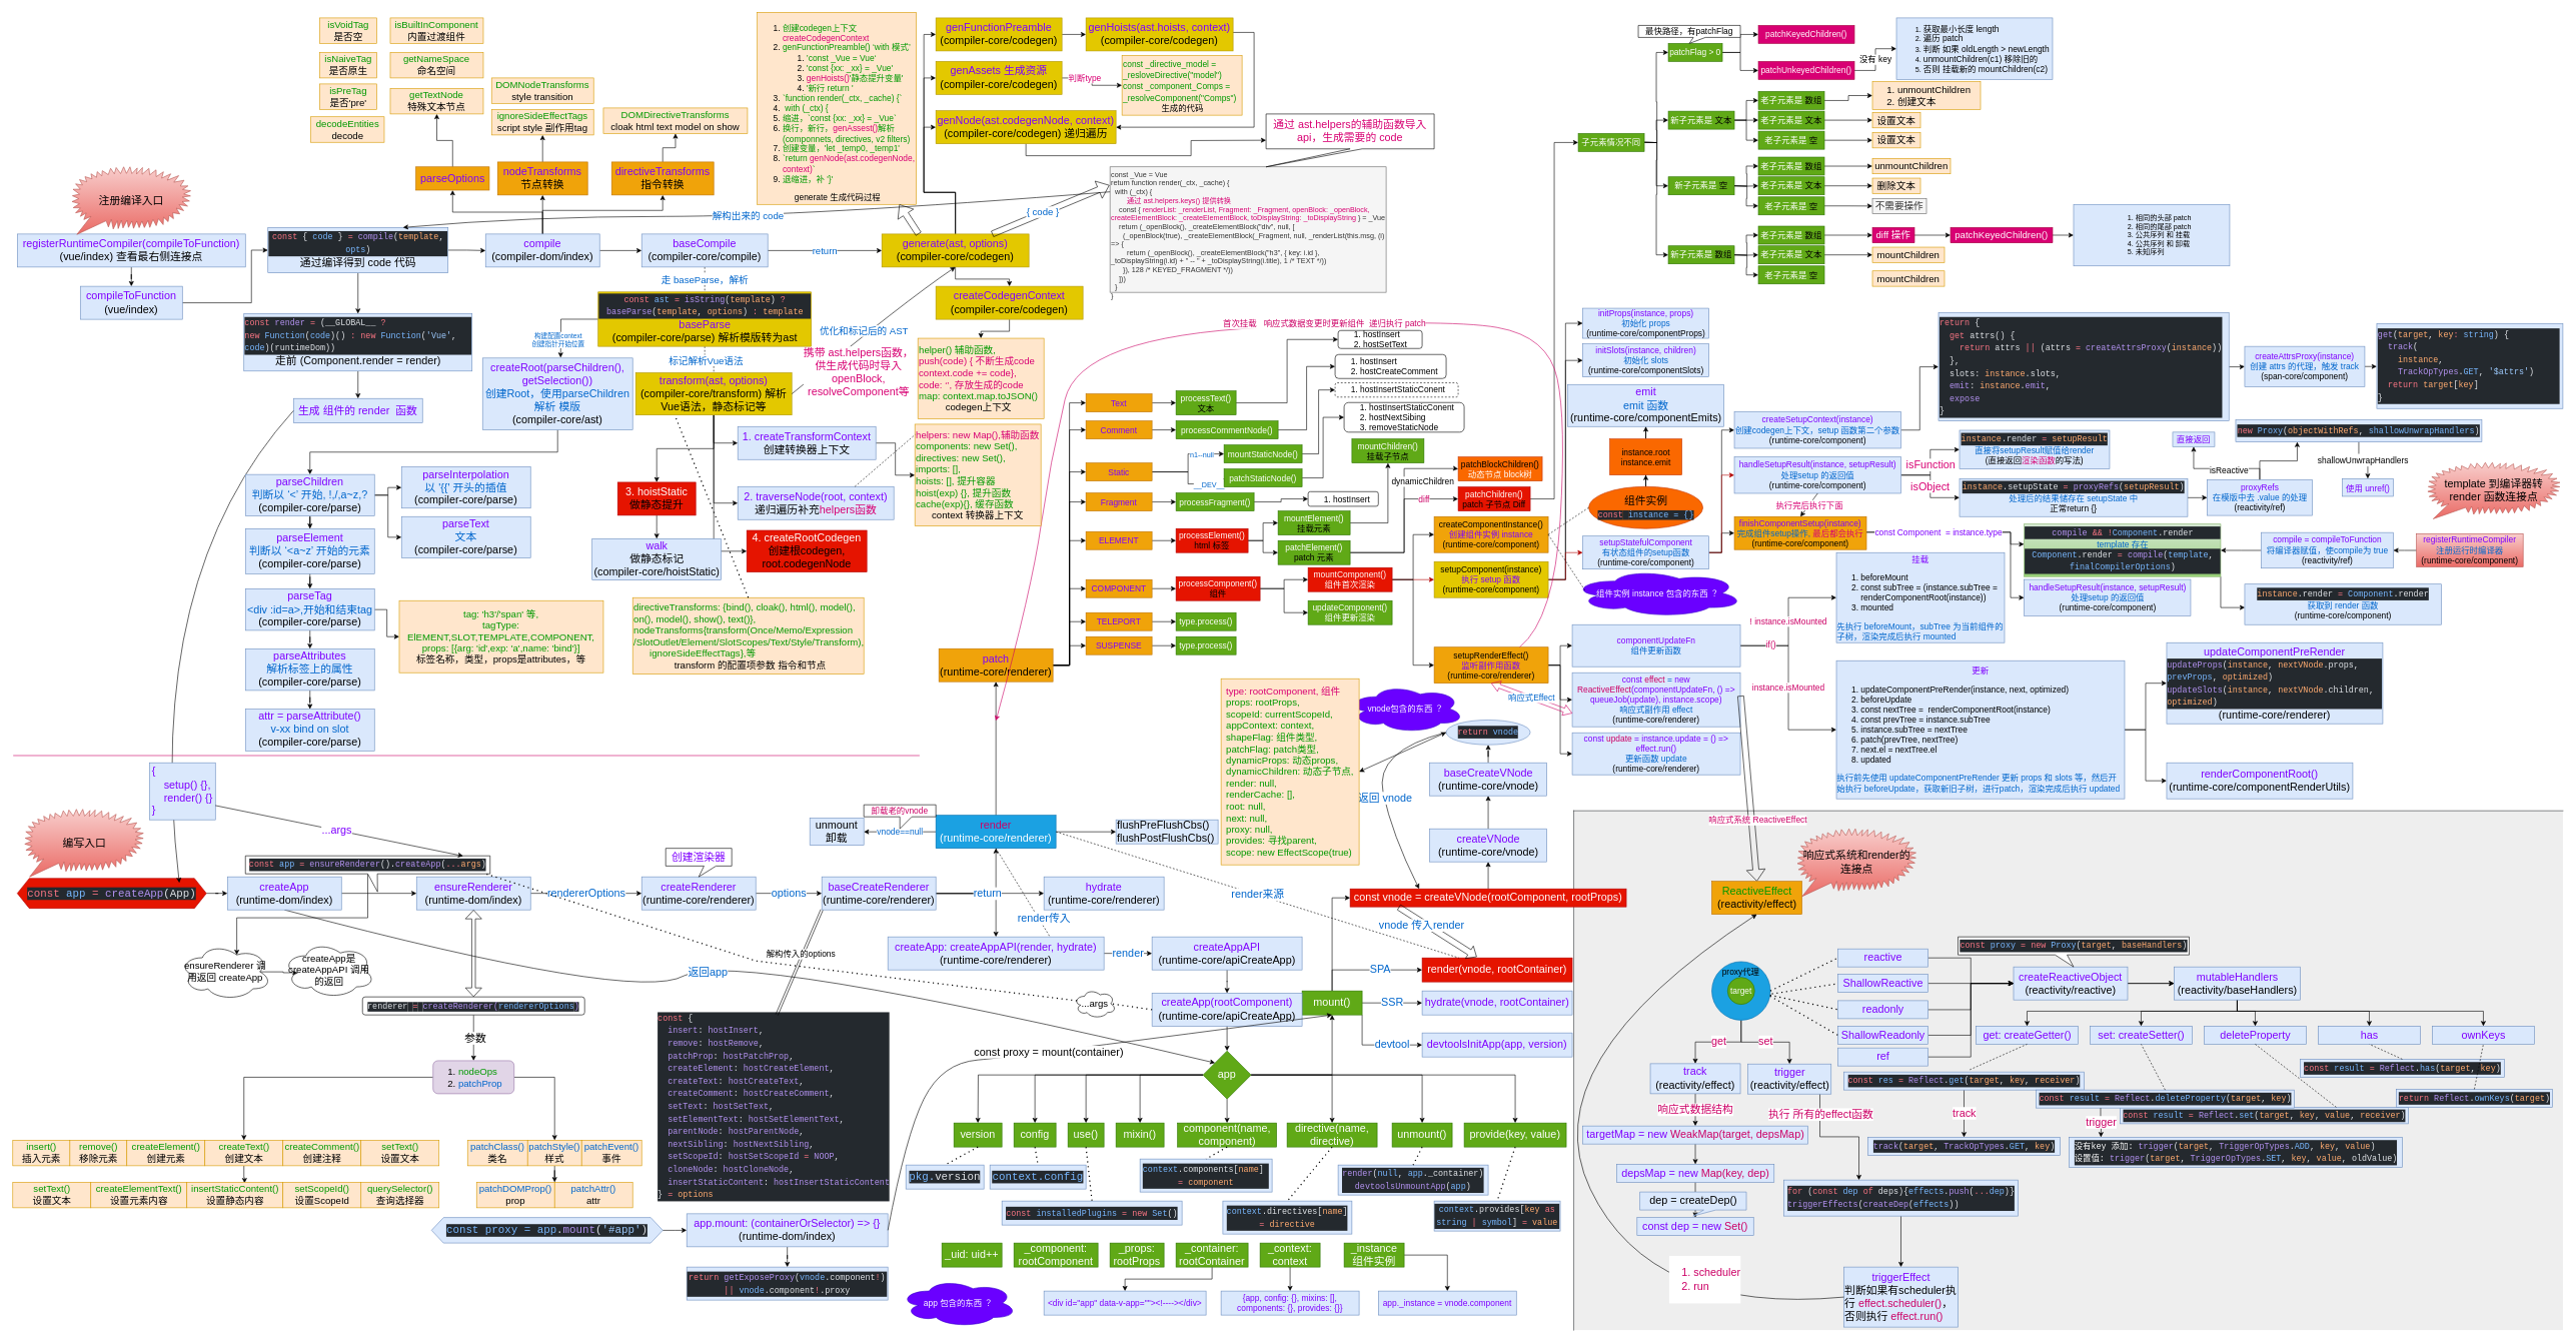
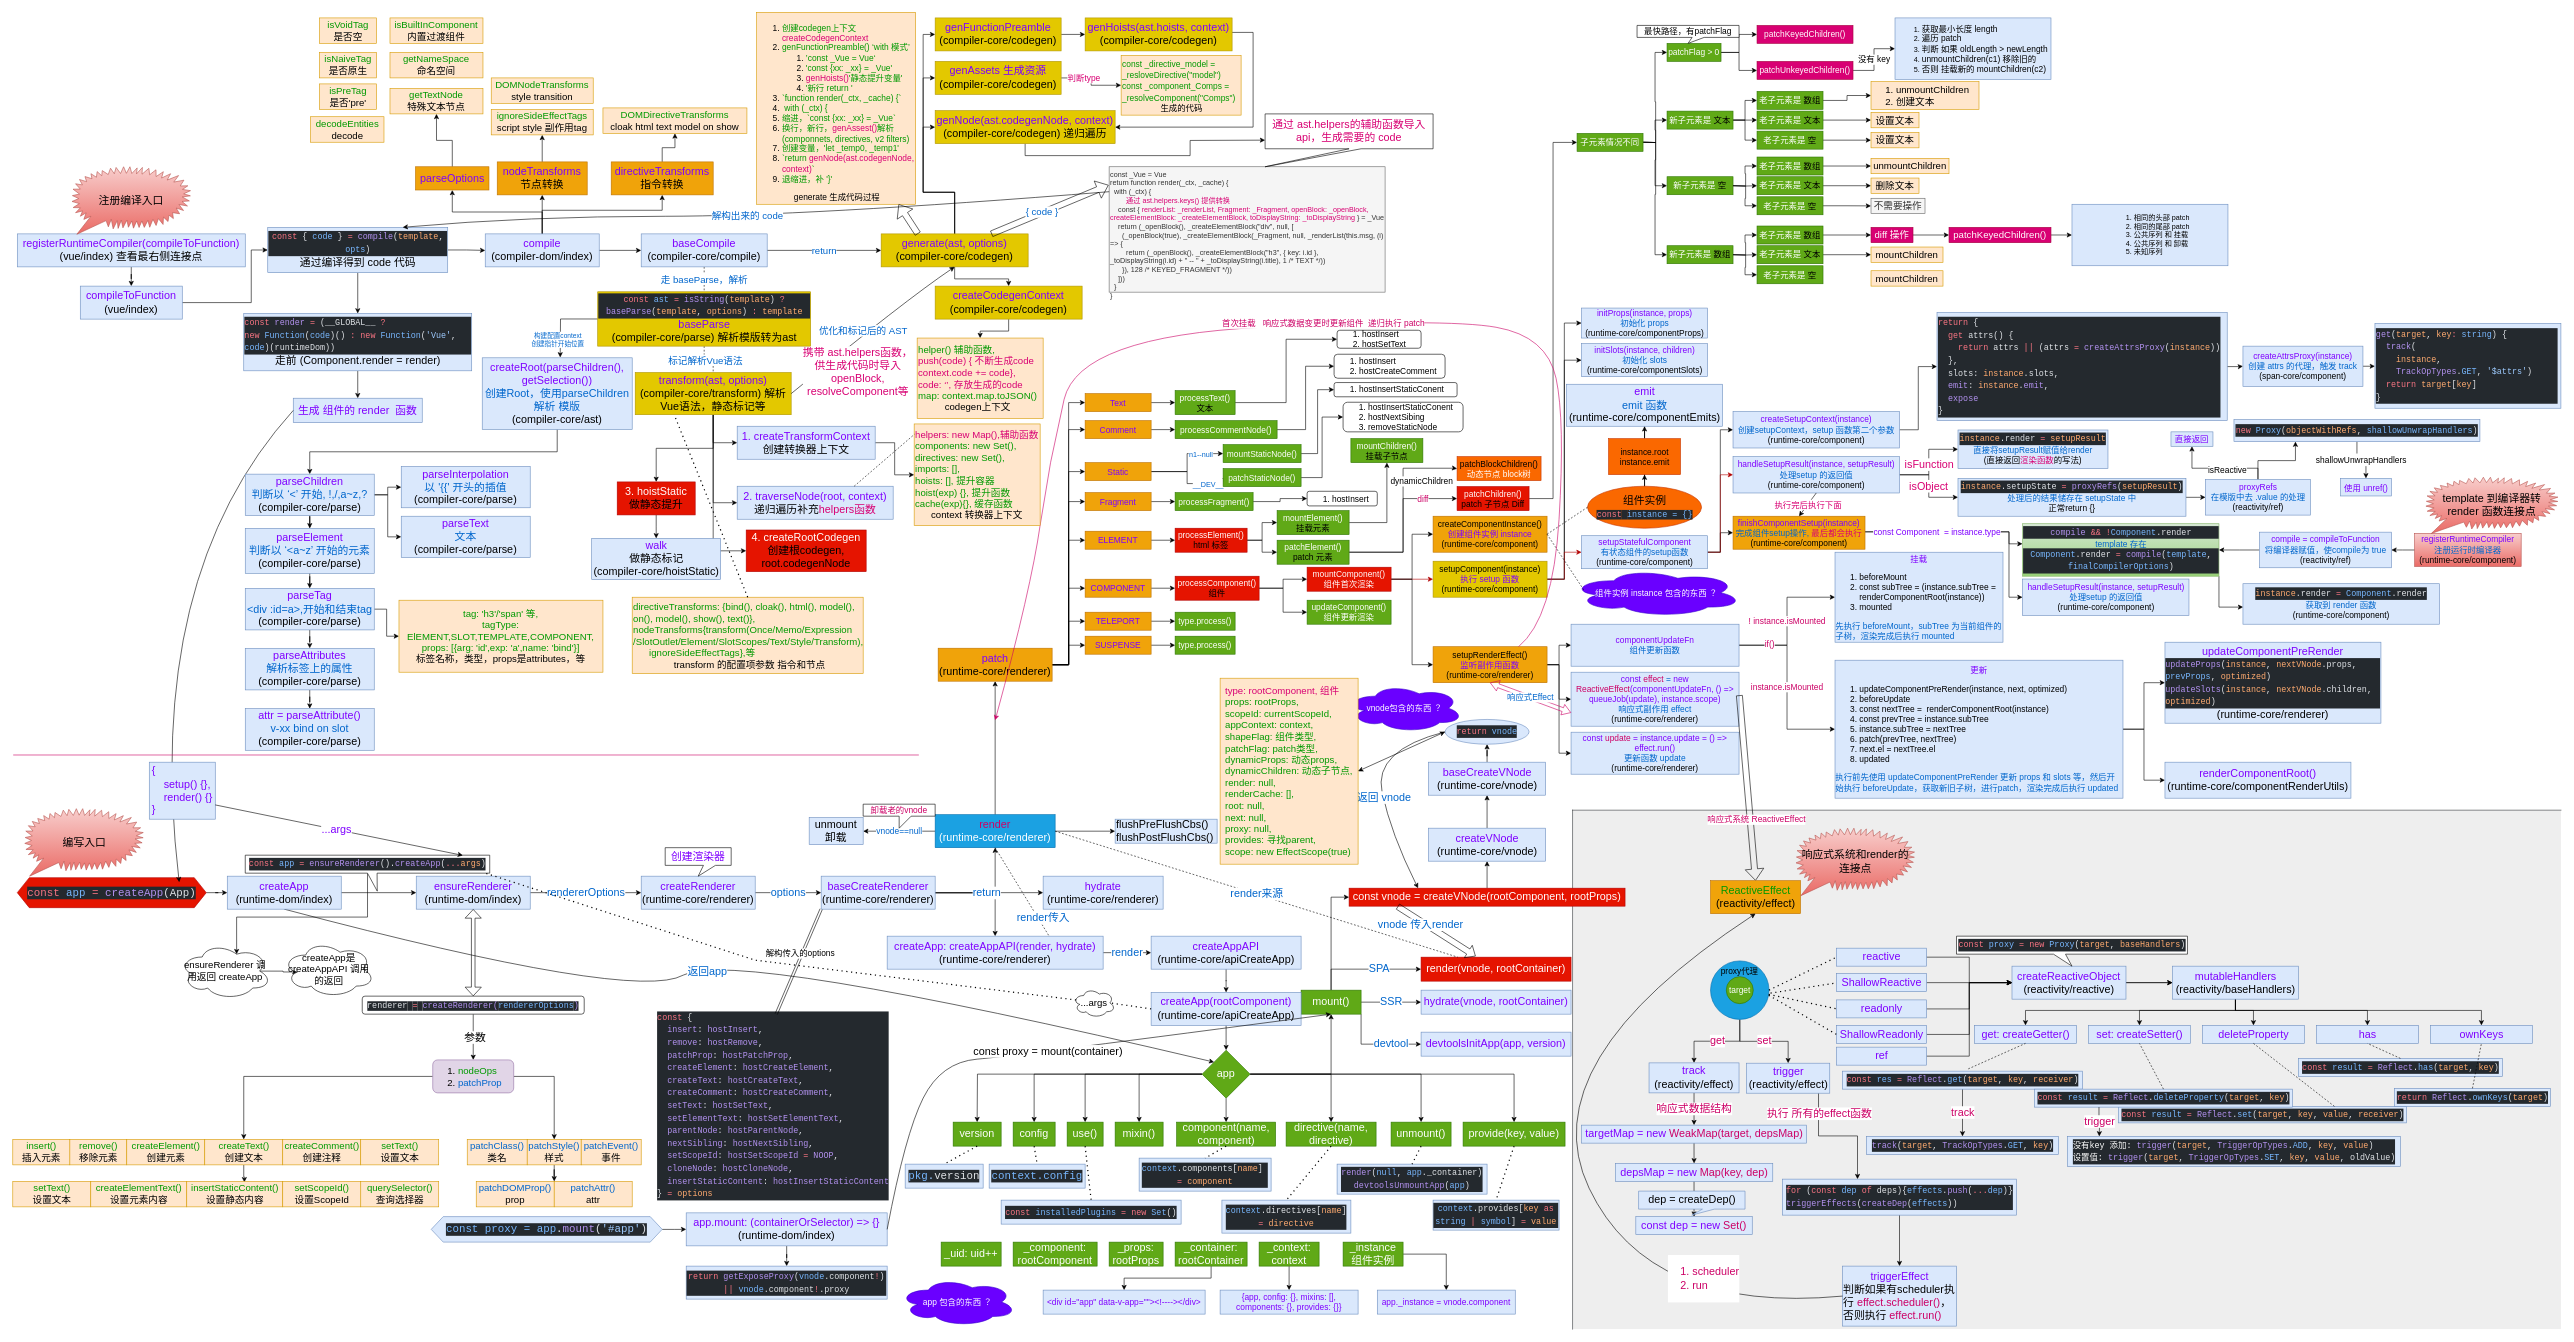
- <mxCell id="192" value="&lt;ol&gt;&lt;li&gt;hostInsertStaticConent&lt;/li&gt;&lt;/ol&gt;" style="rounded=1;whiteSpace=wrap;html=1;glass=0;fontSize=14;fontColor=#000000;align=left;dashed=1;" parent="1" vertex="1"><mxGeometry x="2223" y="637.18" width="205" height="23.74" as="geometry" /></mxCell>
+ <mxCell id="192" value="&lt;ol&gt;&lt;li&gt;hostInsertStaticConent&lt;/li&gt;&lt;/ol&gt;" style="rounded=1;whiteSpace=wrap;html=1;glass=0;fontSize=14;fontColor=#000000;align=left;" parent="1" vertex="1"><mxGeometry x="2223" y="637.18" width="205" height="23.74" as="geometry" /></mxCell>
- <mxCell id="346" value="&lt;font style=&quot;font-size: 14px;&quot;&gt;&lt;font style=&quot;font-size: 14px;&quot;&gt;&lt;font color=&quot;#7f00ff&quot;&gt;createSetupContext(instance)&lt;/font&gt;&lt;br&gt;&lt;font color=&quot;#0066cc&quot;&gt;创建codegen上下文，setup 函数第二个参数&lt;/font&gt;&lt;br&gt;&lt;/font&gt;(runtime-core/component)&lt;br&gt;&lt;/font&gt;" style="whiteSpace=wrap;html=1;fillColor=#dae8fc;strokeColor=#6c8ebf;" parent="1" vertex="1"><mxGeometry x="2888" y="685.63" width="277.5" height="60.63" as="geometry" /></mxCell>
+ <mxCell id="346" value="&lt;font style=&quot;font-size: 14px;&quot;&gt;&lt;font style=&quot;font-size: 14px;&quot;&gt;&lt;font color=&quot;#7f00ff&quot;&gt;createSetupContext(instance)&lt;/font&gt;&lt;br&gt;&lt;font color=&quot;#0066cc&quot;&gt;创建setupContext，setup 函数第二个参数&lt;/font&gt;&lt;br&gt;&lt;/font&gt;(runtime-core/component)&lt;br&gt;&lt;/font&gt;" style="whiteSpace=wrap;html=1;fillColor=#dae8fc;strokeColor=#6c8ebf;" parent="1" vertex="1"><mxGeometry x="2888" y="685.63" width="277.5" height="60.63" as="geometry" /></mxCell>
- <mxCell id="401" value="&lt;span style=&quot;font-size: 18px;&quot;&gt;template 到编译器转 render 函数连接点&lt;/span&gt;" style="whiteSpace=wrap;html=1;shape=mxgraph.basic.loud_callout;fontFamily=Helvetica;fontSize=14;fillColor=#f8cecc;gradientColor=#ea6b66;strokeColor=#b85450;" parent="1" vertex="1"><mxGeometry x="4043" y="770" width="220" height="93.75" as="geometry" /></mxCell>
+ <mxCell id="401" value="&lt;span style=&quot;font-size: 18px;&quot;&gt;template 到编译器转 render 函数连接点&lt;/span&gt;" style="whiteSpace=wrap;html=1;shape=mxgraph.basic.loud_callout;fontFamily=Helvetica;fontSize=14;fillColor=#f8cecc;gradientColor=#ea6b66;strokeColor=#b85450;" parent="1" vertex="1"><mxGeometry x="4043" y="795" width="220" height="93.75" as="geometry" /></mxCell>
